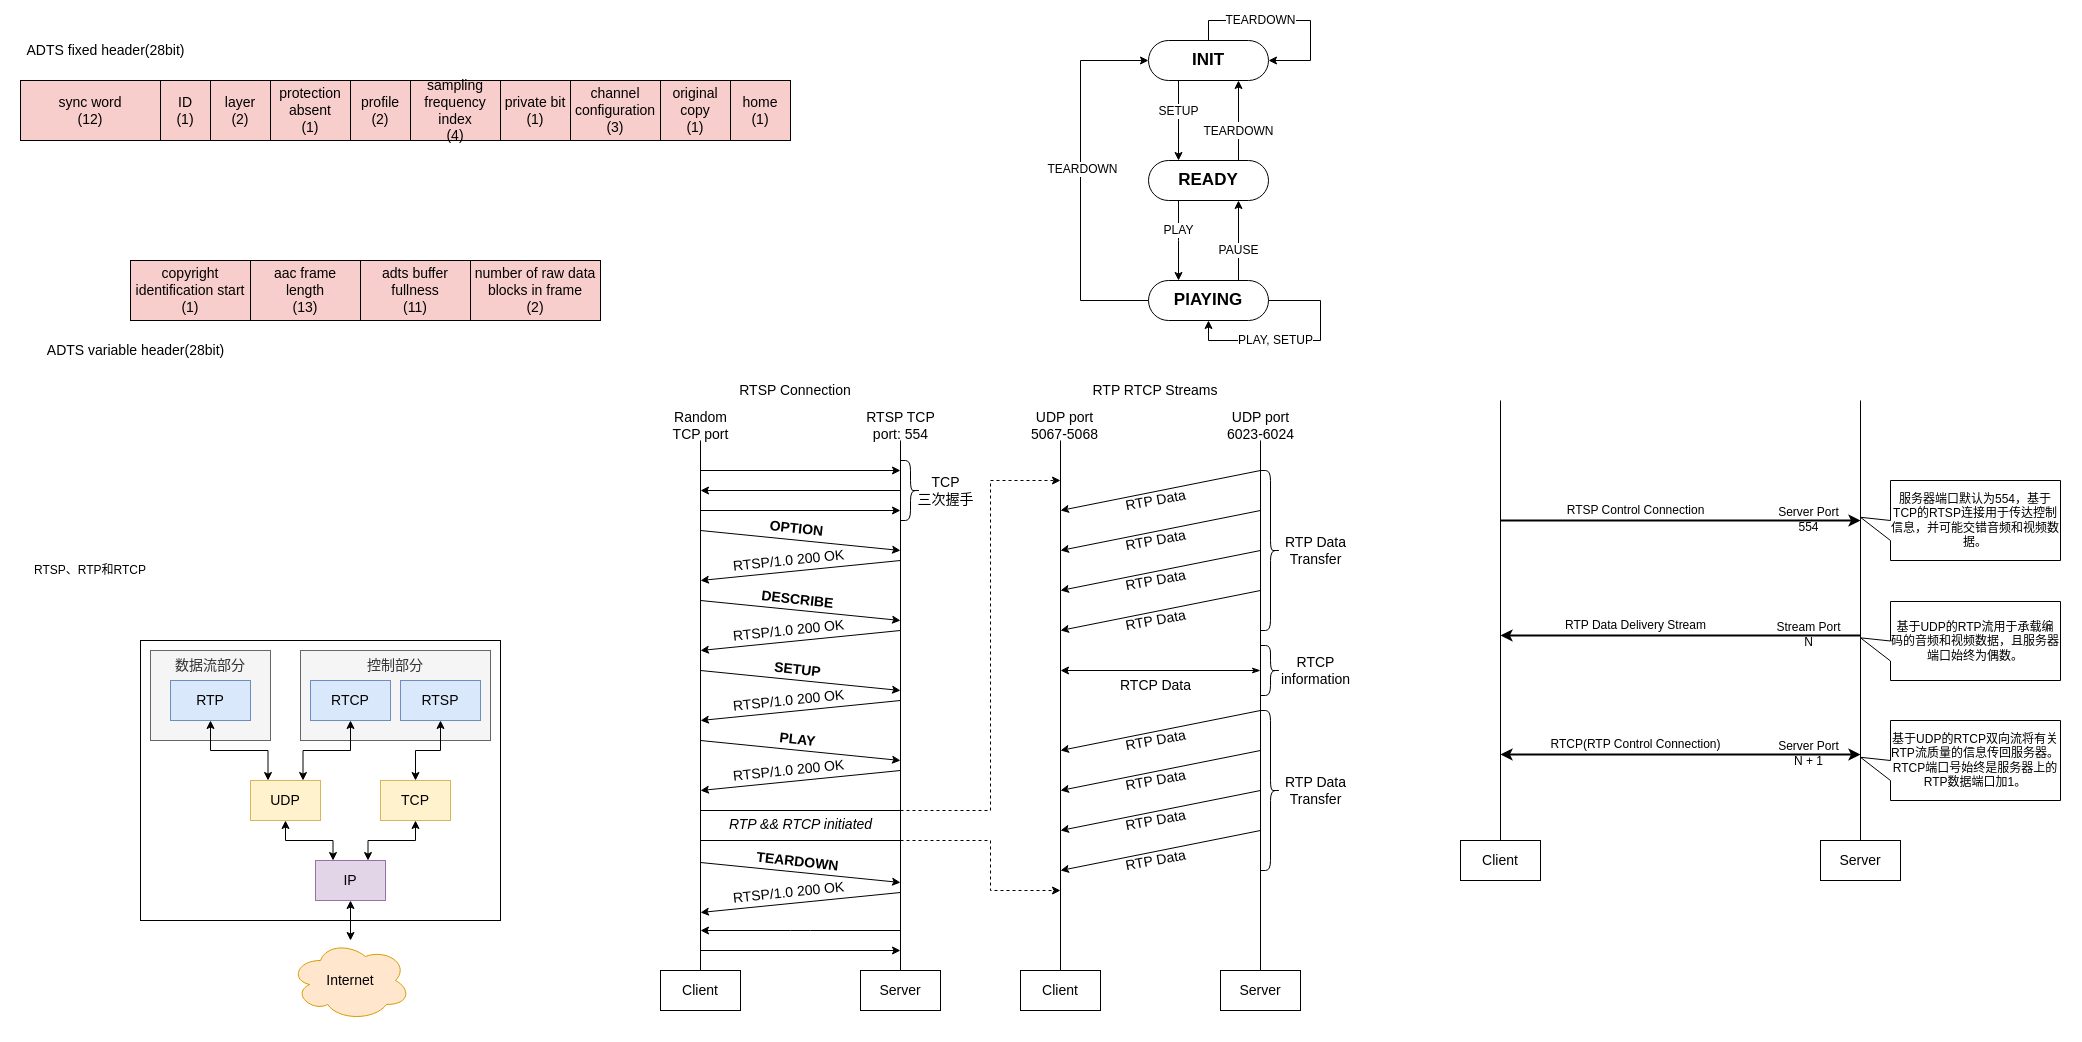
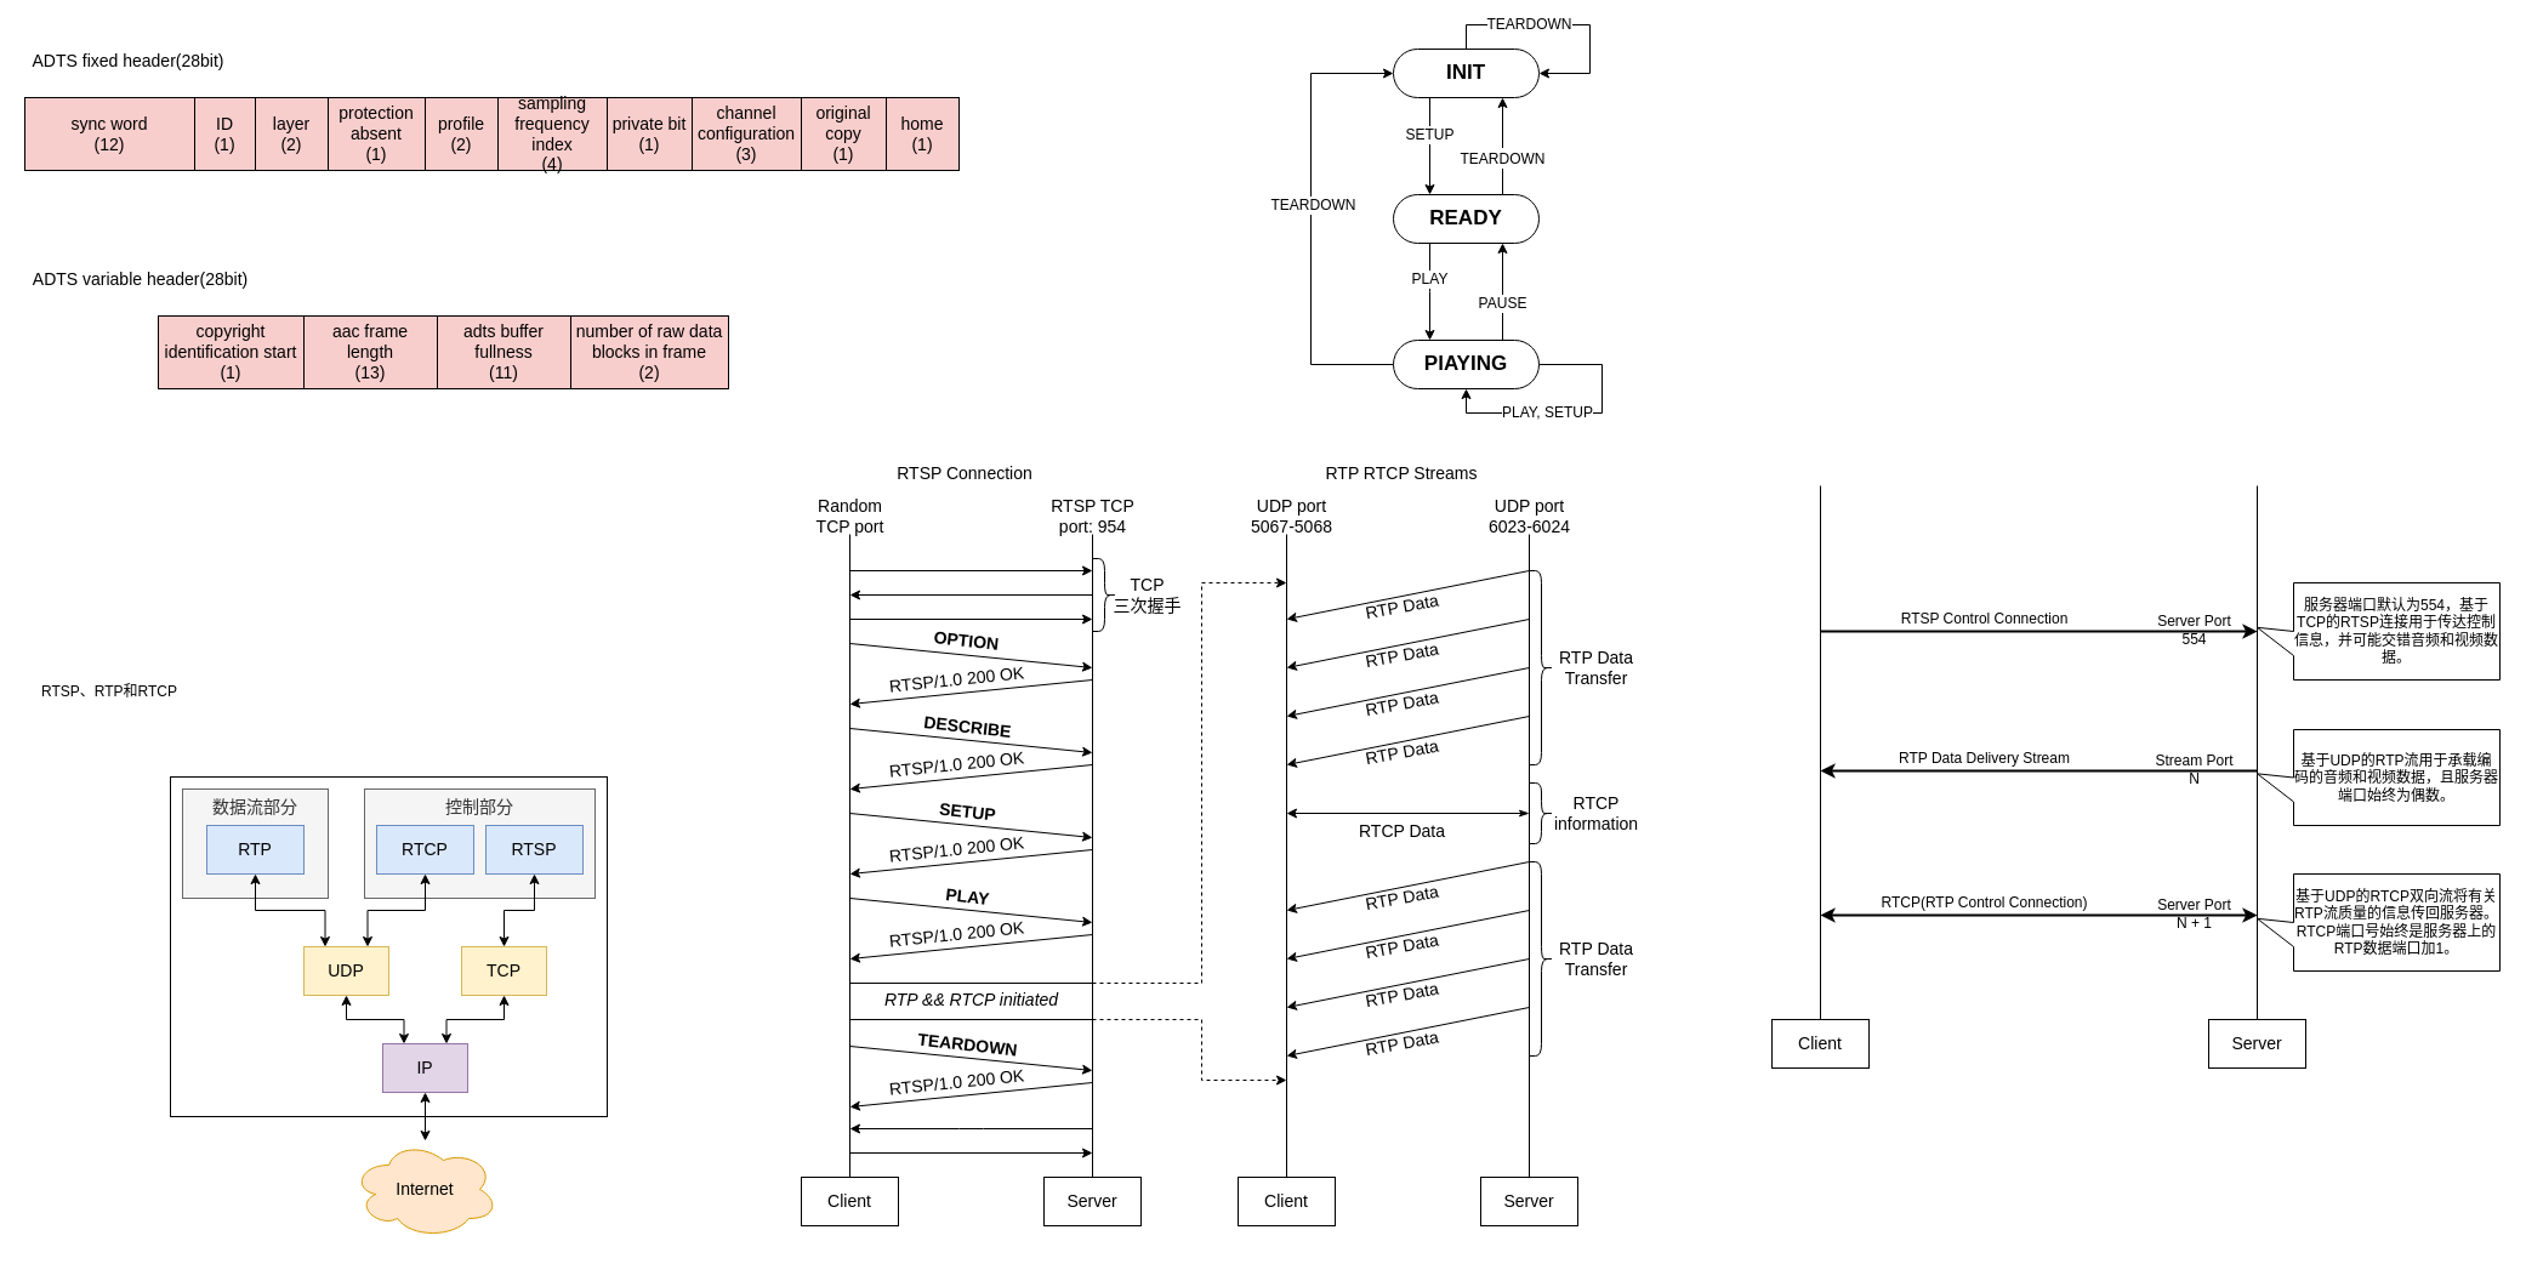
- <mxCell id="16" value="&lt;font style=&quot;font-size: 14px&quot;&gt;ADTS variable header(28bit)&lt;/font&gt;" style="text;html=1;align=center;verticalAlign=middle;resizable=0;points=[];autosize=1;" parent="1" vertex="1"><mxGeometry x="40" y="340" width="190" height="20" as="geometry" /></mxCell>
+ <mxCell id="16" value="&lt;font style=&quot;font-size: 14px&quot;&gt;ADTS variable header(28bit)&lt;/font&gt;" style="text;html=1;align=center;verticalAlign=middle;resizable=0;points=[];autosize=1;" parent="1" vertex="1"><mxGeometry x="20" y="220" width="190" height="20" as="geometry" /></mxCell>
- <mxCell id="41" value="RTSP TCP &lt;br&gt;port: 554" style="text;html=1;strokeColor=none;fillColor=none;align=center;verticalAlign=middle;whiteSpace=wrap;rounded=0;fontSize=14;" vertex="1" parent="1"><mxGeometry x="853.75" y="410" width="92.5" height="30" as="geometry" /></mxCell>
+ <mxCell id="41" value="RTSP TCP &lt;br&gt;port: 954" style="text;html=1;strokeColor=none;fillColor=none;align=center;verticalAlign=middle;whiteSpace=wrap;rounded=0;fontSize=14;" vertex="1" parent="1"><mxGeometry x="853.75" y="410" width="92.5" height="30" as="geometry" /></mxCell>
